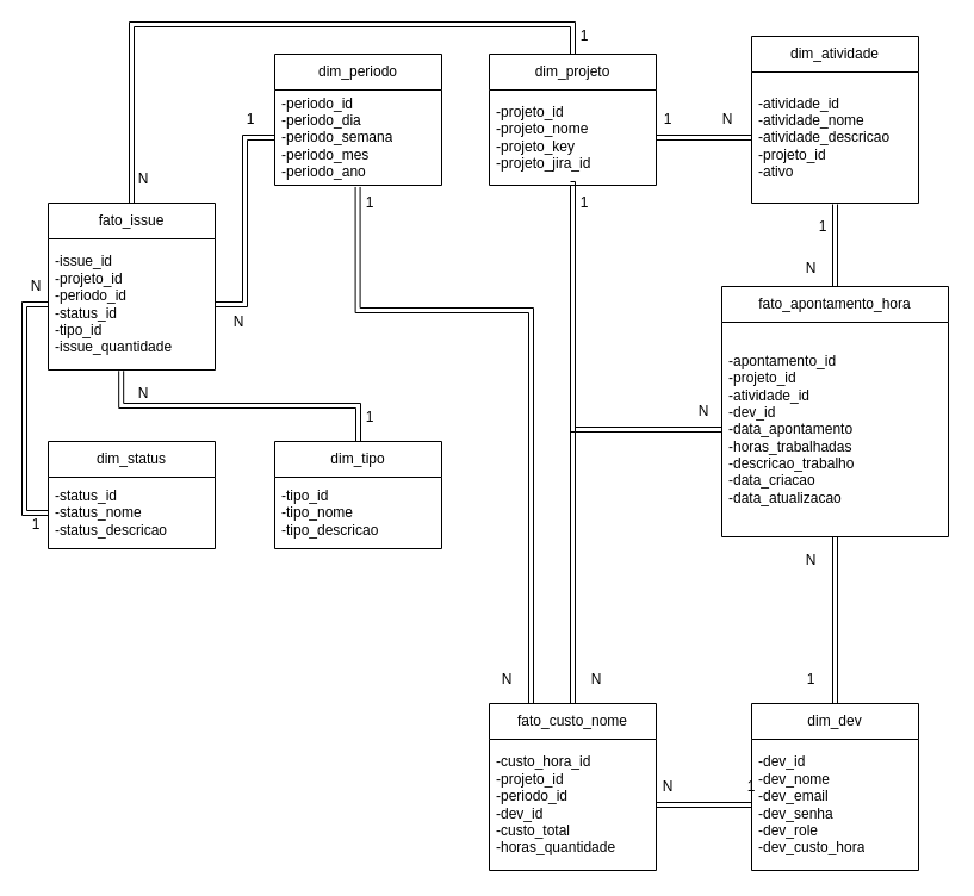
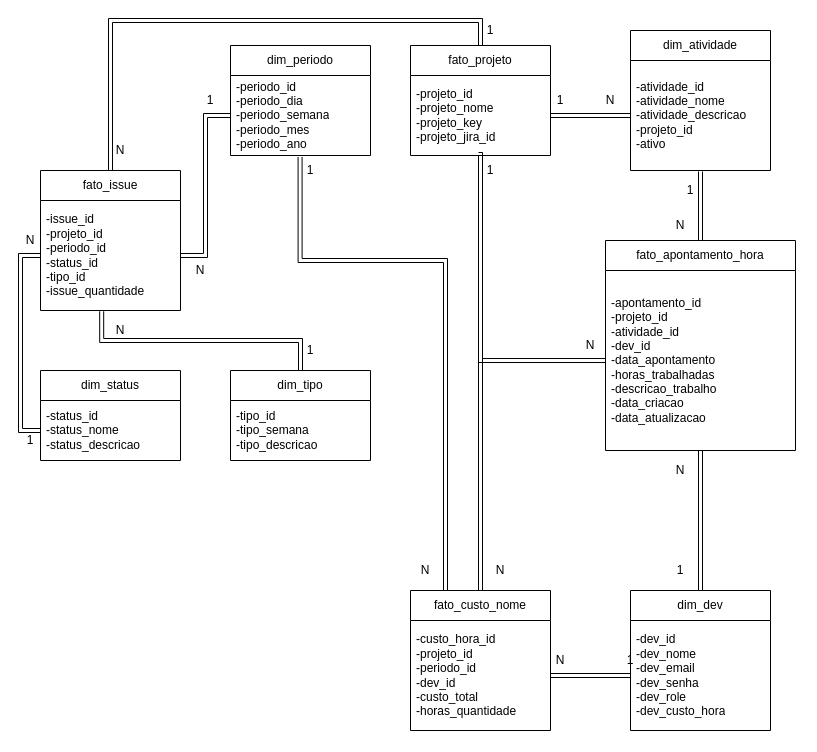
- <mxCell id="13" value="dim_projeto" style="swimlane;fontStyle=0;childLayout=stackLayout;horizontal=1;startSize=30;horizontalStack=0;resizeParent=1;resizeParentMax=0;resizeLast=0;collapsible=1;marginBottom=0;whiteSpace=wrap;html=1;" parent="1" vertex="1"><mxGeometry x="410" y="45" width="140" height="110" as="geometry" /></mxCell>
+ <mxCell id="13" value="fato_projeto" style="swimlane;fontStyle=0;childLayout=stackLayout;horizontal=1;startSize=30;horizontalStack=0;resizeParent=1;resizeParentMax=0;resizeLast=0;collapsible=1;marginBottom=0;whiteSpace=wrap;html=1;" parent="1" vertex="1"><mxGeometry x="410" y="45" width="140" height="110" as="geometry" /></mxCell>
- <mxCell id="5" value="&lt;div&gt;-tipo_id&lt;/div&gt;&lt;div&gt;-tipo_nome&lt;/div&gt;&lt;div&gt;-tipo_descricao&lt;br&gt;&lt;/div&gt;" style="text;strokeColor=none;fillColor=none;align=left;verticalAlign=middle;spacingLeft=4;spacingRight=4;overflow=hidden;points=[[0,0.5],[1,0.5]];portConstraint=eastwest;rotatable=0;whiteSpace=wrap;html=1;" parent="4" vertex="1"><mxGeometry y="30" width="140" height="60" as="geometry" /></mxCell>
+ <mxCell id="5" value="&lt;div&gt;-tipo_id&lt;/div&gt;&lt;div&gt;-tipo_semana&lt;/div&gt;&lt;div&gt;-tipo_descricao&lt;br&gt;&lt;/div&gt;" style="text;strokeColor=none;fillColor=none;align=left;verticalAlign=middle;spacingLeft=4;spacingRight=4;overflow=hidden;points=[[0,0.5],[1,0.5]];portConstraint=eastwest;rotatable=0;whiteSpace=wrap;html=1;" parent="4" vertex="1"><mxGeometry y="30" width="140" height="60" as="geometry" /></mxCell>
